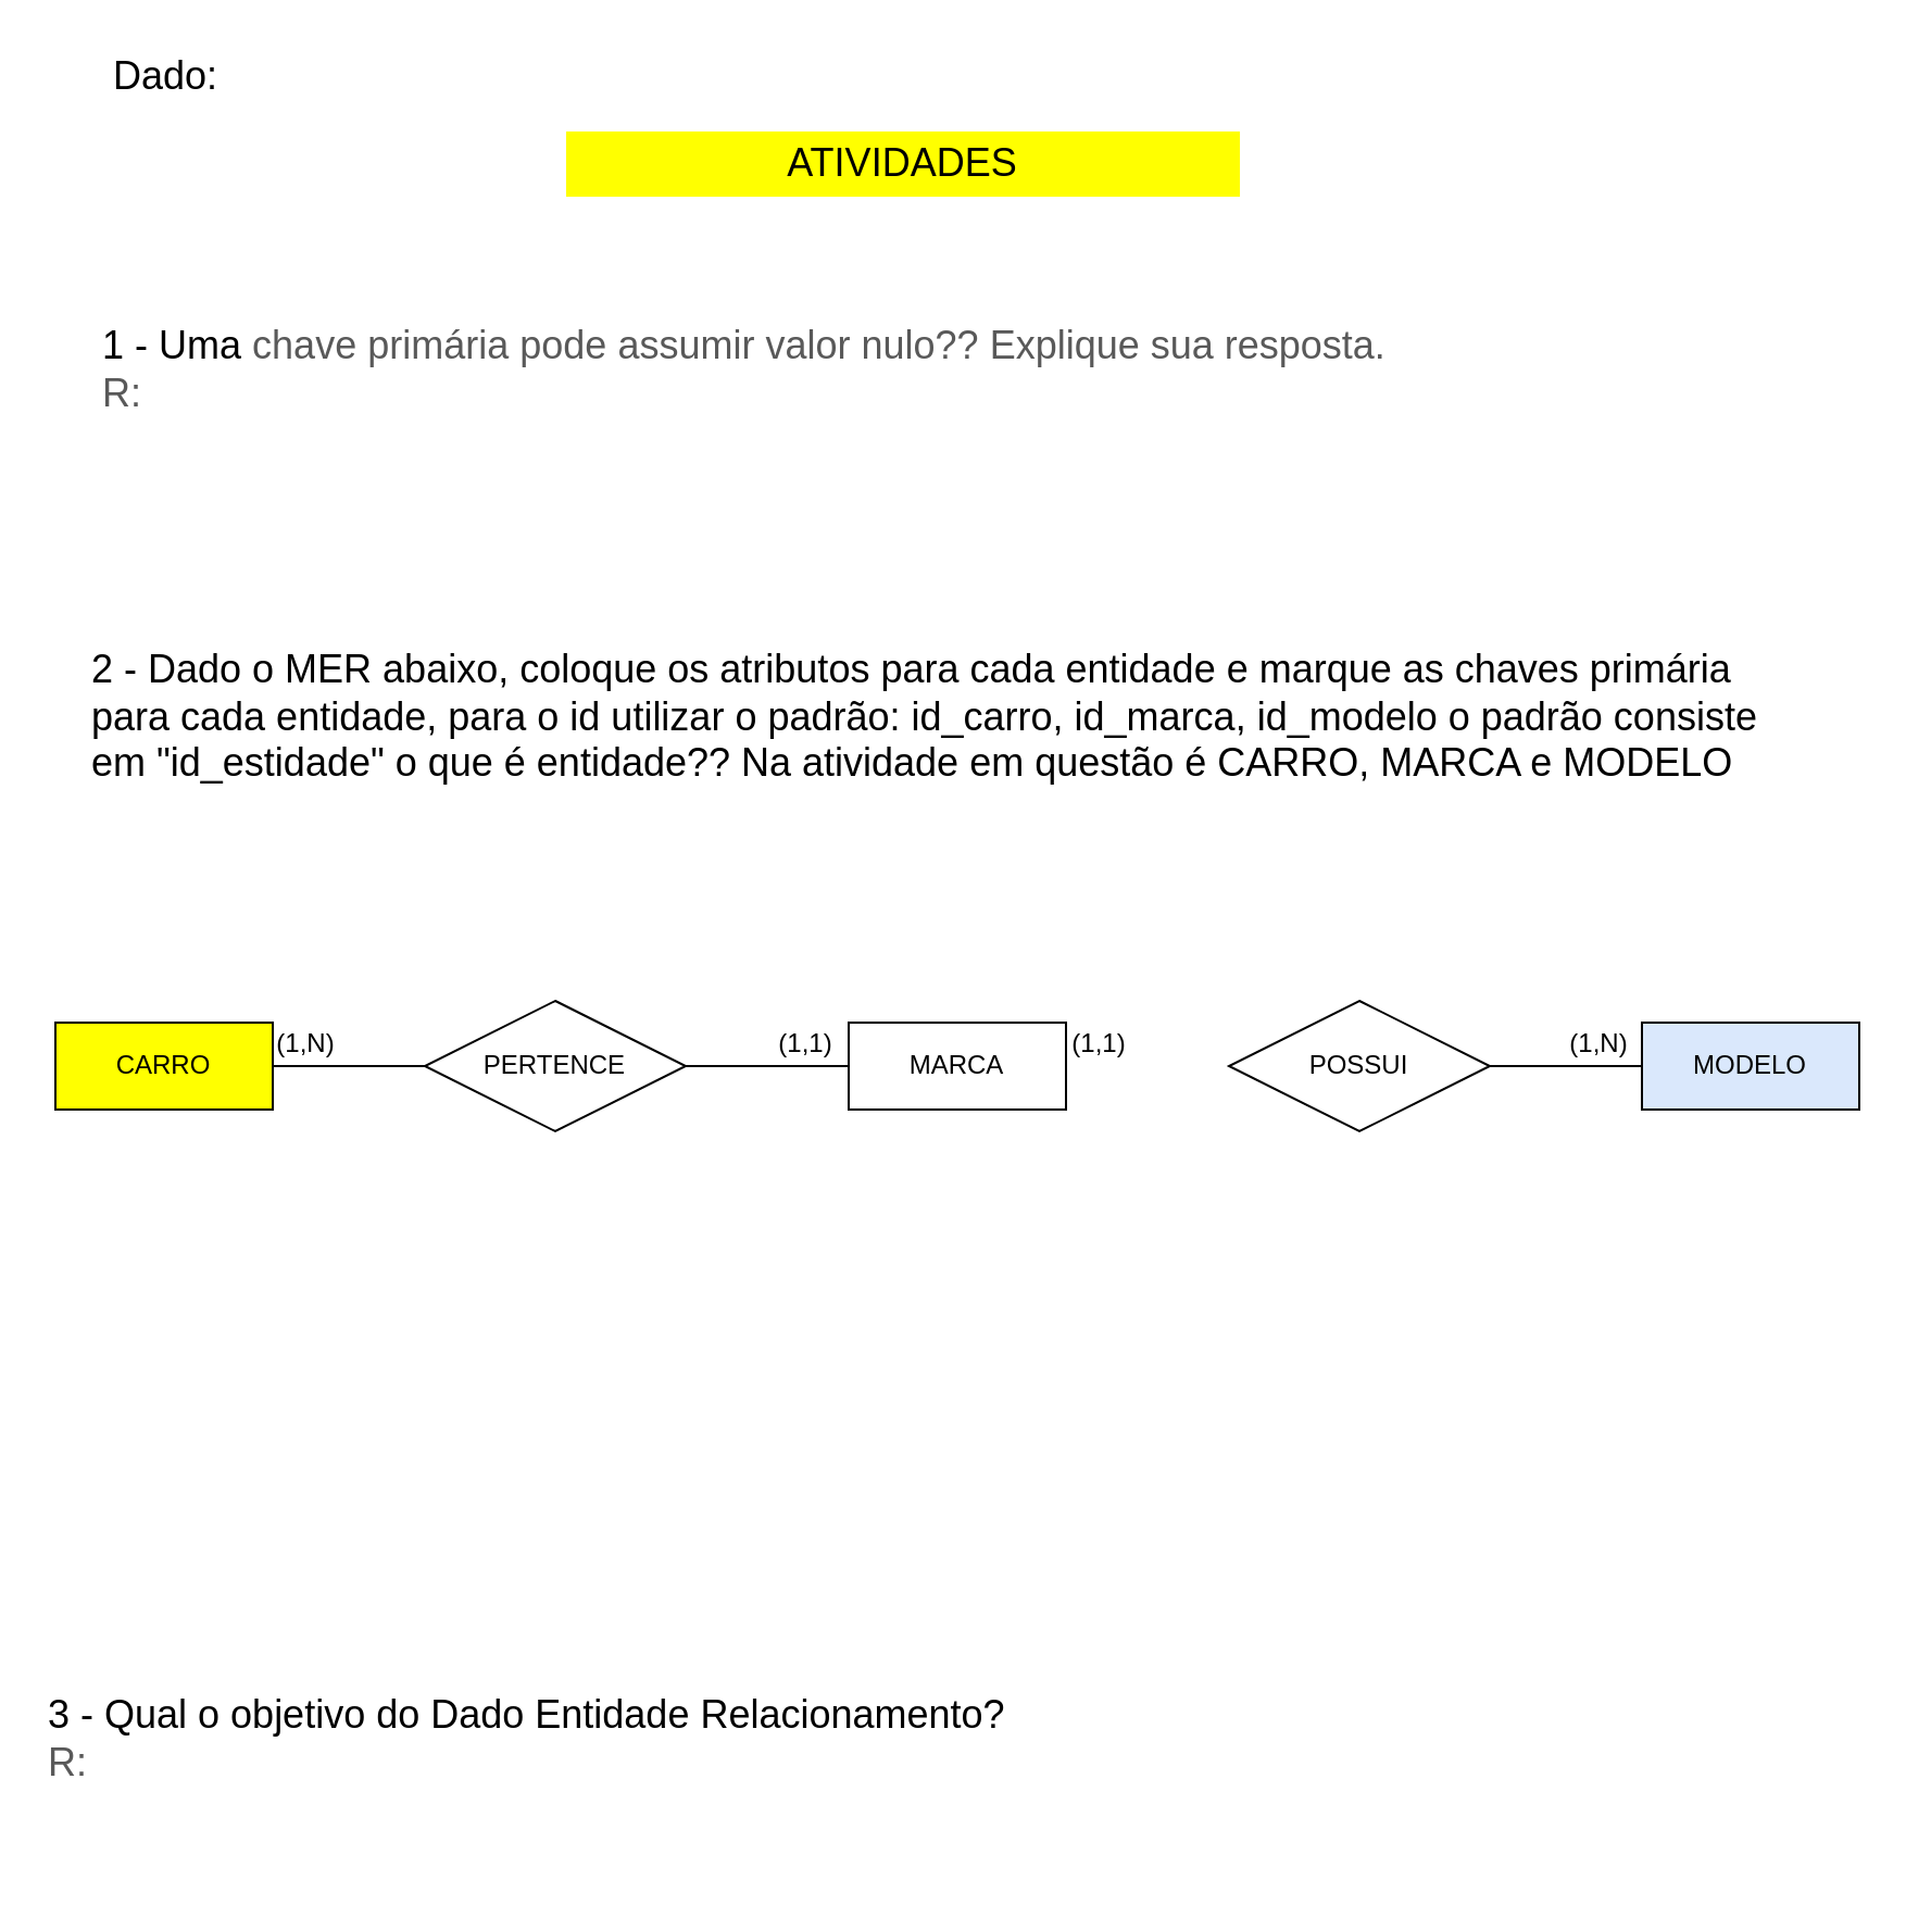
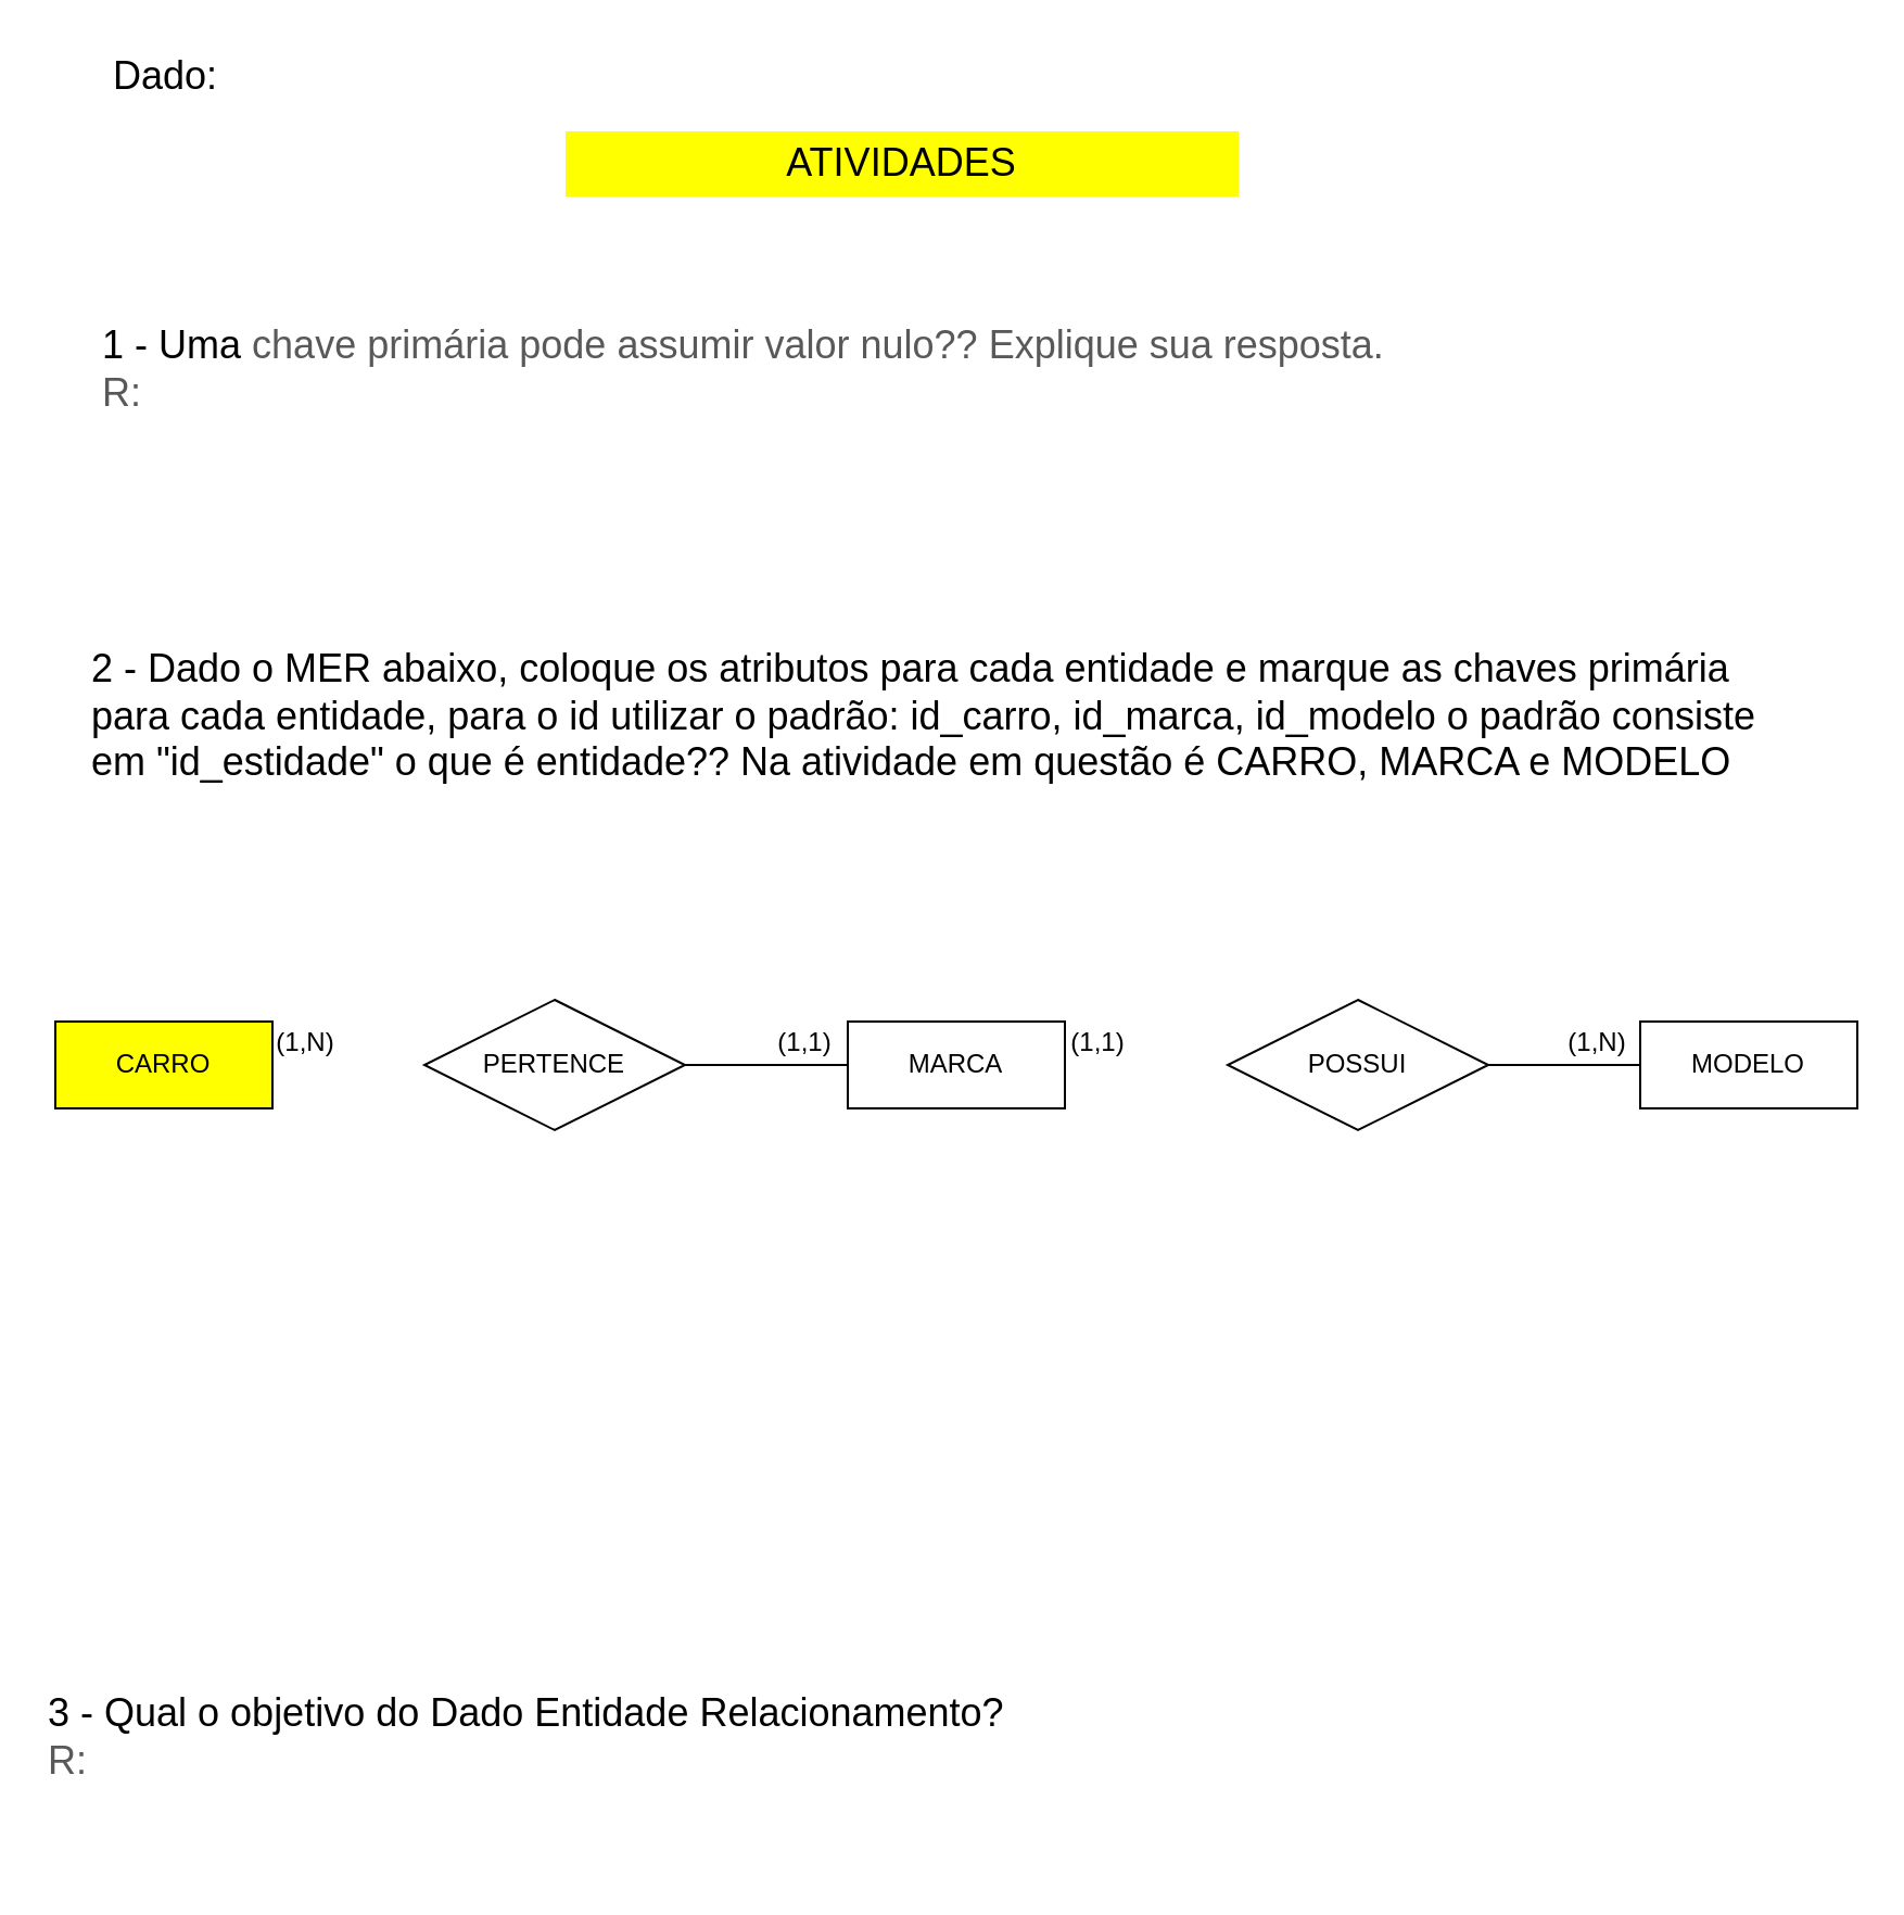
- <mxCell id="12" value="" style="endArrow=none;html=1;rounded=0;exitX=1;exitY=0.5;exitDx=0;exitDy=0;entryX=0;entryY=0.5;entryDx=0;entryDy=0;" parent="1" source="6" target="7" edge="1"><mxGeometry relative="1" as="geometry"><mxPoint x="385" y="450" as="sourcePoint" /><mxPoint x="545" y="450" as="targetPoint" /></mxGeometry></mxCell>
- <mxCell id="9" value="MODELO" style="whiteSpace=wrap;html=1;align=center;fillColor=#dae8fc;" parent="1" vertex="1"><mxGeometry x="755" y="470" width="100" height="40" as="geometry" /></mxCell>
+ <mxCell id="9" value="MODELO" style="whiteSpace=wrap;html=1;align=center;" parent="1" vertex="1"><mxGeometry x="755" y="470" width="100" height="40" as="geometry" /></mxCell>
